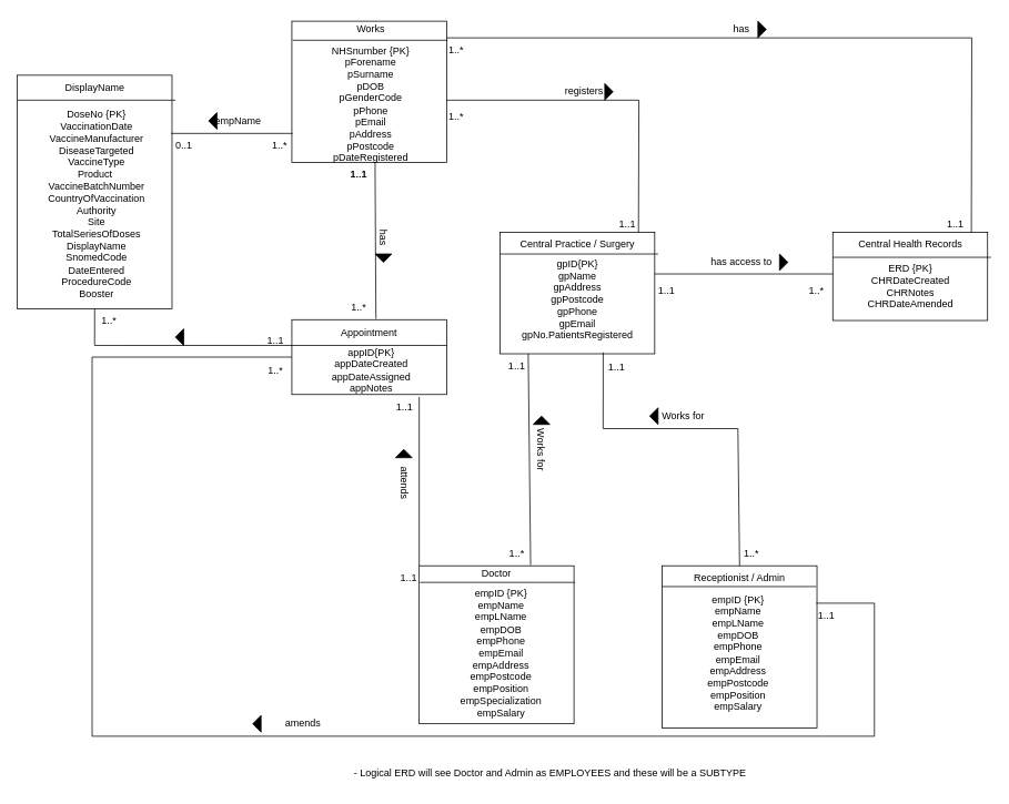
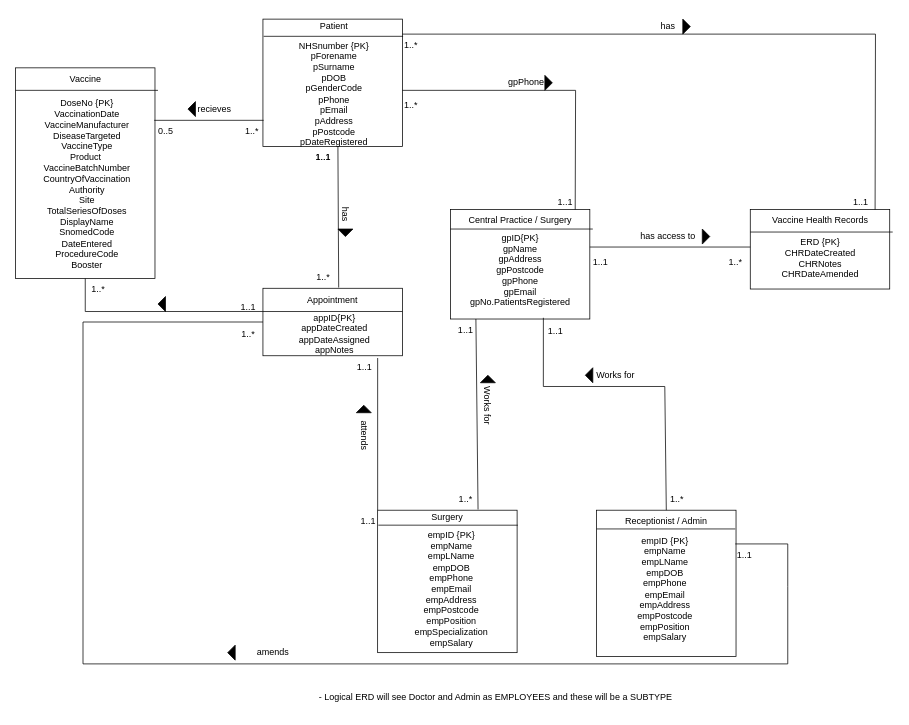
- <mxCell id="10" value="Works" style="text;html=1;strokeColor=none;fillColor=none;align=center;verticalAlign=middle;whiteSpace=wrap;rounded=0;" parent="1" vertex="1"><mxGeometry x="385" y="20" width="120" height="30" as="geometry" /></mxCell>
+ <mxCell id="10" value="Patient" style="text;html=1;strokeColor=none;fillColor=none;align=center;verticalAlign=middle;whiteSpace=wrap;rounded=0;" parent="1" vertex="1"><mxGeometry x="385" y="20" width="120" height="30" as="geometry" /></mxCell>
- <mxCell id="71" value="DisplayName" style="text;html=1;strokeColor=none;fillColor=none;align=center;verticalAlign=middle;whiteSpace=wrap;rounded=0;" parent="1" vertex="1"><mxGeometry x="39.5" y="90" width="147" height="30" as="geometry" /></mxCell>
+ <mxCell id="71" value="Vaccine" style="text;html=1;strokeColor=none;fillColor=none;align=center;verticalAlign=middle;whiteSpace=wrap;rounded=0;" parent="1" vertex="1"><mxGeometry x="39.5" y="90" width="147" height="30" as="geometry" /></mxCell>
- <mxCell id="61" value="registers" style="text;html=1;align=center;verticalAlign=middle;resizable=0;points=[];autosize=1;strokeColor=none;fillColor=none;" parent="1" vertex="1"><mxGeometry x="666" y="95" width="70" height="30" as="geometry" /></mxCell>
+ <mxCell id="61" value="gpPhone" style="text;html=1;align=center;verticalAlign=middle;resizable=0;points=[];autosize=1;strokeColor=none;fillColor=none;" parent="1" vertex="1"><mxGeometry x="666" y="95" width="70" height="30" as="geometry" /></mxCell>
- <mxCell id="78" value="empName" style="text;html=1;align=center;verticalAlign=middle;resizable=0;points=[];autosize=1;strokeColor=none;fillColor=none;" parent="1" vertex="1"><mxGeometry x="250" y="130" width="70" height="30" as="geometry" /></mxCell>
+ <mxCell id="78" value="recieves" style="text;html=1;align=center;verticalAlign=middle;resizable=0;points=[];autosize=1;strokeColor=none;fillColor=none;" parent="1" vertex="1"><mxGeometry x="250" y="130" width="70" height="30" as="geometry" /></mxCell>
- <mxCell id="80" value="0..1" style="text;html=1;align=center;verticalAlign=middle;resizable=0;points=[];autosize=1;strokeColor=none;fillColor=none;" parent="1" vertex="1"><mxGeometry x="200" y="160" width="40" height="30" as="geometry" /></mxCell>
+ <mxCell id="80" value="0..5" style="text;html=1;align=center;verticalAlign=middle;resizable=0;points=[];autosize=1;strokeColor=none;fillColor=none;" parent="1" vertex="1"><mxGeometry x="200" y="160" width="40" height="30" as="geometry" /></mxCell>
- <mxCell id="7" value="Central Health Records" style="text;html=1;strokeColor=none;fillColor=none;align=center;verticalAlign=middle;whiteSpace=wrap;rounded=0;" parent="1" vertex="1"><mxGeometry x="1019.5" y="279" width="147" height="30" as="geometry" /></mxCell>
+ <mxCell id="7" value="Vaccine Health Records" style="text;html=1;strokeColor=none;fillColor=none;align=center;verticalAlign=middle;whiteSpace=wrap;rounded=0;" parent="1" vertex="1"><mxGeometry x="1019.5" y="279" width="147" height="30" as="geometry" /></mxCell>
- <mxCell id="13" value="Doctor" style="text;html=1;strokeColor=none;fillColor=none;align=center;verticalAlign=middle;whiteSpace=wrap;rounded=0;" parent="1" vertex="1"><mxGeometry x="536" y="675" width="120" height="30" as="geometry" /></mxCell>
+ <mxCell id="13" value="Surgery" style="text;html=1;strokeColor=none;fillColor=none;align=center;verticalAlign=middle;whiteSpace=wrap;rounded=0;" parent="1" vertex="1"><mxGeometry x="536" y="675" width="120" height="30" as="geometry" /></mxCell>
